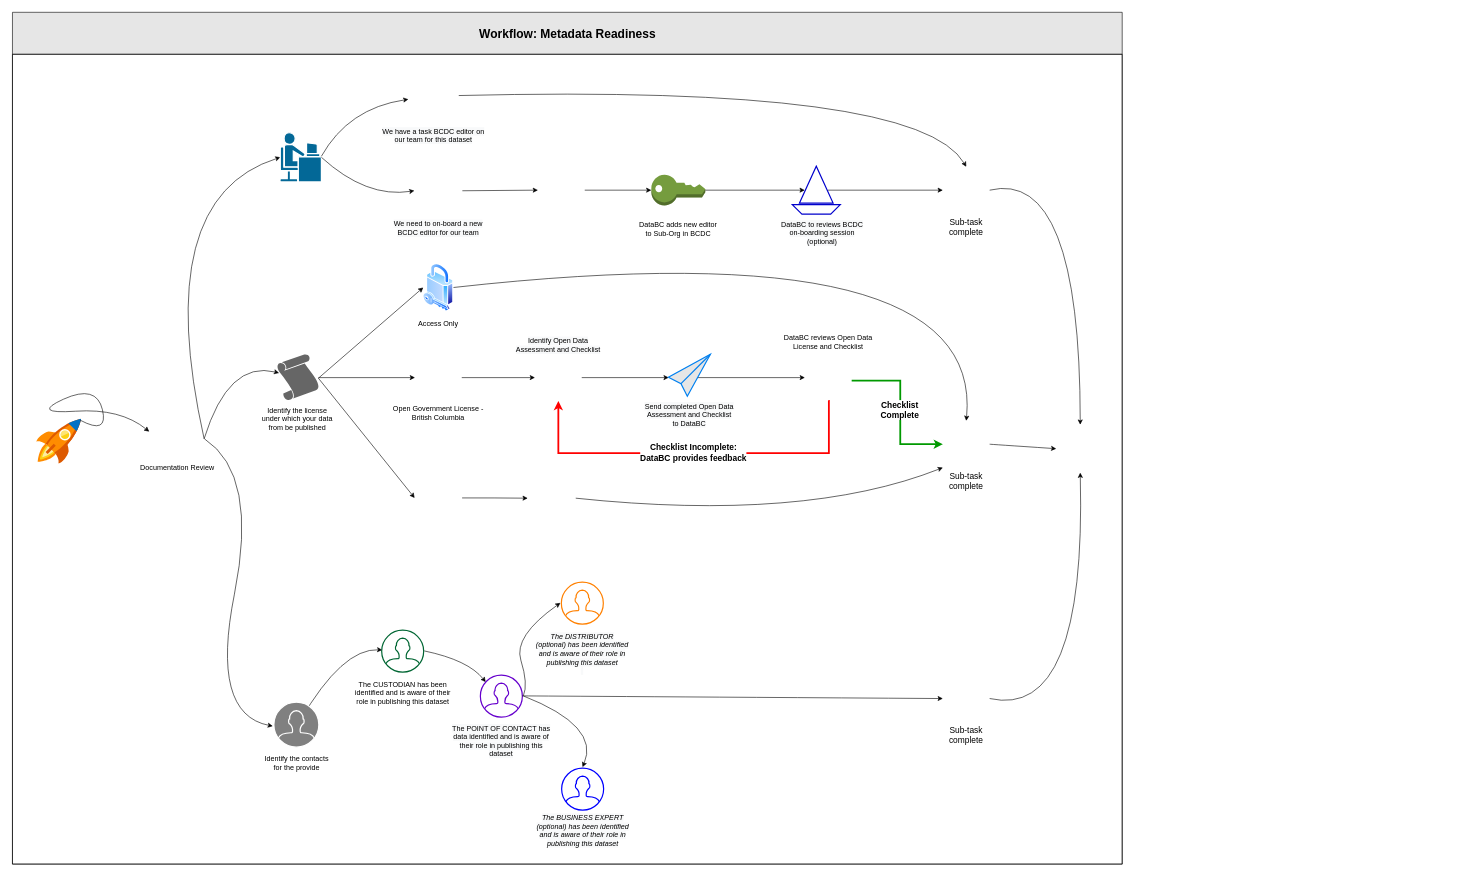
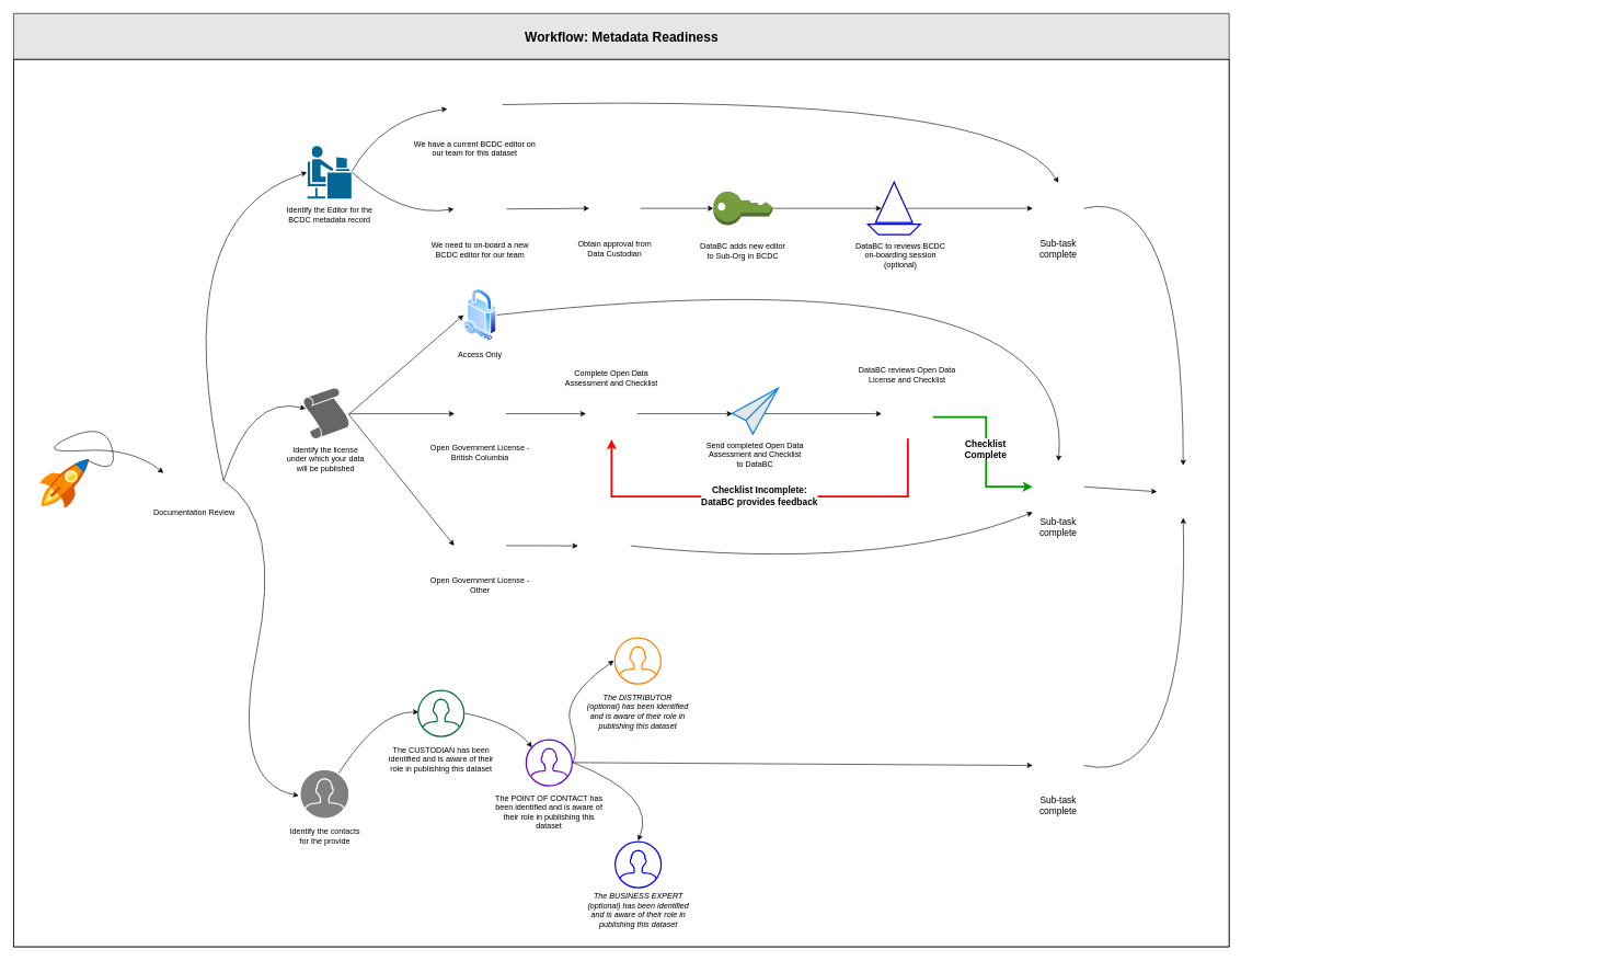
- <mxCell id="76" value="&lt;br&gt;&lt;br&gt;&lt;span style=&quot;color: rgb(0 , 0 , 0) ; font-family: &amp;#34;helvetica&amp;#34; ; font-size: 12px ; font-style: normal ; font-weight: 400 ; letter-spacing: normal ; text-align: center ; text-indent: 0px ; text-transform: none ; word-spacing: 0px ; background-color: rgb(248 , 249 , 250) ; display: inline ; float: none&quot;&gt;We have a task BCDC editor on our team for this dataset&lt;/span&gt;" style="text;html=1;strokeColor=none;fillColor=none;align=center;verticalAlign=middle;whiteSpace=wrap;rounded=0;" parent="75" vertex="1"><mxGeometry y="84.0" width="190" height="20" as="geometry" /></mxCell>
+ <mxCell id="76" value="&lt;br&gt;&lt;br&gt;&lt;span style=&quot;color: rgb(0 , 0 , 0) ; font-family: &amp;#34;helvetica&amp;#34; ; font-size: 12px ; font-style: normal ; font-weight: 400 ; letter-spacing: normal ; text-align: center ; text-indent: 0px ; text-transform: none ; word-spacing: 0px ; background-color: rgb(248 , 249 , 250) ; display: inline ; float: none&quot;&gt;We have a current BCDC editor on our team for this dataset&lt;/span&gt;" style="text;html=1;strokeColor=none;fillColor=none;align=center;verticalAlign=middle;whiteSpace=wrap;rounded=0;" parent="75" vertex="1"><mxGeometry y="84.0" width="190" height="20" as="geometry" /></mxCell>
+ <mxCell id="17" value="Identify the Editor for the BCDC metadata record" style="text;html=1;strokeColor=none;fillColor=none;align=center;verticalAlign=middle;whiteSpace=wrap;rounded=0;" parent="15" vertex="1"><mxGeometry y="95" width="160" height="20" as="geometry" /></mxCell>
+ <mxCell id="41" value="Obtain approval from Data Custodian" style="text;html=1;strokeColor=none;fillColor=none;align=center;verticalAlign=middle;whiteSpace=wrap;rounded=0;" parent="40" vertex="1"><mxGeometry y="90" width="130" height="20" as="geometry" /></mxCell>
- <mxCell id="55" value="&#10;&#10;&lt;span style=&quot;color: rgb(0, 0, 0); font-family: helvetica; font-size: 12px; font-style: normal; font-weight: 400; letter-spacing: normal; text-align: center; text-indent: 0px; text-transform: none; word-spacing: 0px; background-color: rgb(248, 249, 250); display: inline; float: none;&quot;&gt;Identify Open Data Assessment and Checklist&lt;/span&gt;&#10;&#10;" style="text;html=1;strokeColor=none;fillColor=none;align=center;verticalAlign=middle;whiteSpace=wrap;rounded=0;" parent="3" vertex="1"><mxGeometry x="830" y="475.0" width="160" height="20" as="geometry" /></mxCell>
+ <mxCell id="55" value="&#10;&#10;&lt;span style=&quot;color: rgb(0, 0, 0); font-family: helvetica; font-size: 12px; font-style: normal; font-weight: 400; letter-spacing: normal; text-align: center; text-indent: 0px; text-transform: none; word-spacing: 0px; background-color: rgb(248, 249, 250); display: inline; float: none;&quot;&gt;Complete Open Data Assessment and Checklist&lt;/span&gt;&#10;&#10;" style="text;html=1;strokeColor=none;fillColor=none;align=center;verticalAlign=middle;whiteSpace=wrap;rounded=0;" parent="3" vertex="1"><mxGeometry x="830" y="475.0" width="160" height="20" as="geometry" /></mxCell>
- <mxCell id="14" value="Identify the license under which your data from be published" style="text;html=1;strokeColor=none;fillColor=none;align=center;verticalAlign=middle;whiteSpace=wrap;rounded=0;" parent="12" vertex="1"><mxGeometry y="97.5" width="130" height="20" as="geometry" /></mxCell>
+ <mxCell id="14" value="Identify the license under which your data will be published" style="text;html=1;strokeColor=none;fillColor=none;align=center;verticalAlign=middle;whiteSpace=wrap;rounded=0;" parent="12" vertex="1"><mxGeometry y="97.5" width="130" height="20" as="geometry" /></mxCell>
+ <mxCell id="35" value="Open Government License - Other" style="text;html=1;strokeColor=none;fillColor=none;align=center;verticalAlign=middle;whiteSpace=wrap;rounded=0;" parent="33" vertex="1"><mxGeometry y="90" width="160" height="20" as="geometry" /></mxCell>
- <mxCell id="38" value="&#10;&#10;&lt;span style=&quot;color: rgb(0, 0, 0); font-family: helvetica; font-size: 12px; font-style: normal; font-weight: 400; letter-spacing: normal; text-align: center; text-indent: 0px; text-transform: none; word-spacing: 0px; background-color: rgb(248, 249, 250); display: inline; float: none;&quot;&gt;The POINT OF CONTACT has data identified and is aware of their role in publishing this dataset&lt;/span&gt;&#10;&#10;" style="text;html=1;strokeColor=none;fillColor=none;align=center;verticalAlign=middle;whiteSpace=wrap;rounded=0;" parent="36" vertex="1"><mxGeometry y="100" width="170" height="20" as="geometry" /></mxCell>
+ <mxCell id="38" value="&#10;&#10;&lt;span style=&quot;color: rgb(0, 0, 0); font-family: helvetica; font-size: 12px; font-style: normal; font-weight: 400; letter-spacing: normal; text-align: center; text-indent: 0px; text-transform: none; word-spacing: 0px; background-color: rgb(248, 249, 250); display: inline; float: none;&quot;&gt;The POINT OF CONTACT has been identified and is aware of their role in publishing this dataset&lt;/span&gt;&#10;&#10;" style="text;html=1;strokeColor=none;fillColor=none;align=center;verticalAlign=middle;whiteSpace=wrap;rounded=0;" parent="36" vertex="1"><mxGeometry y="100" width="170" height="20" as="geometry" /></mxCell>
